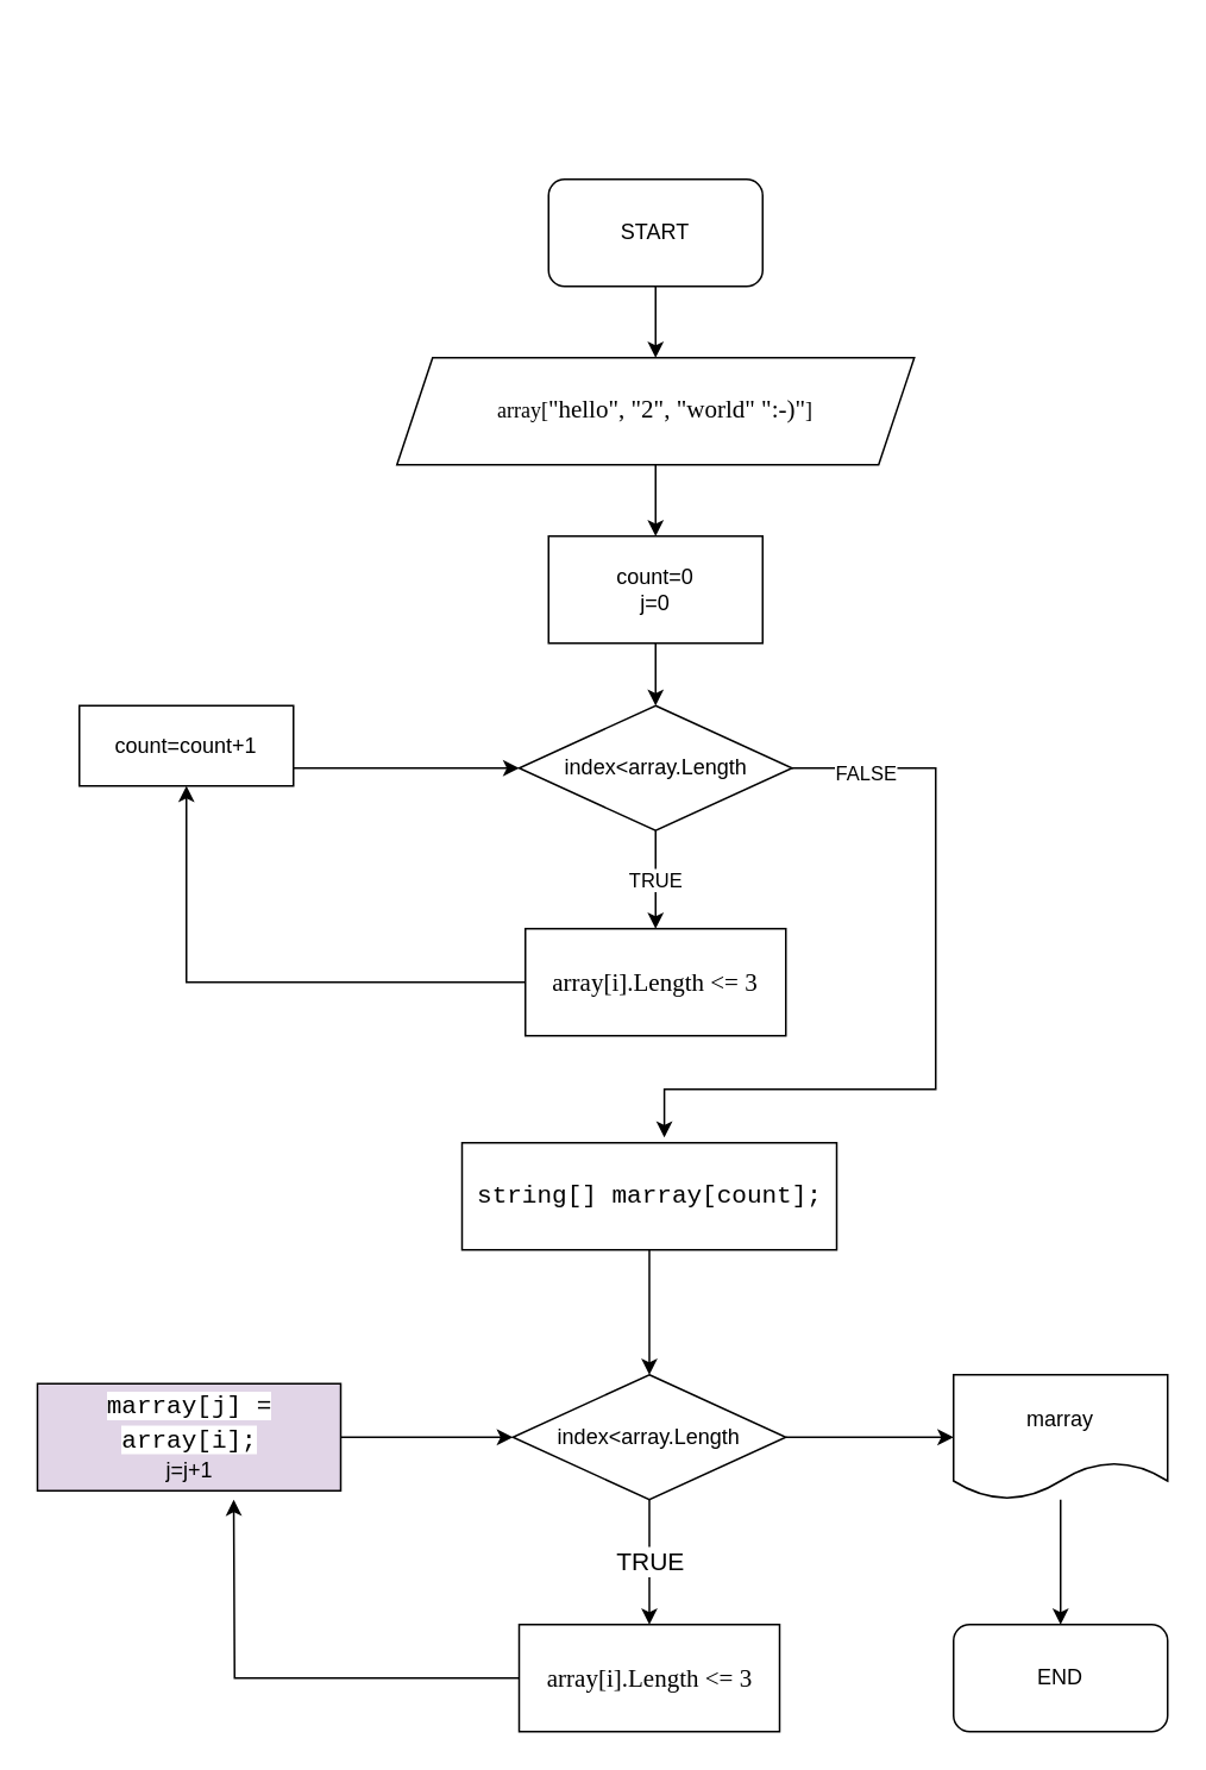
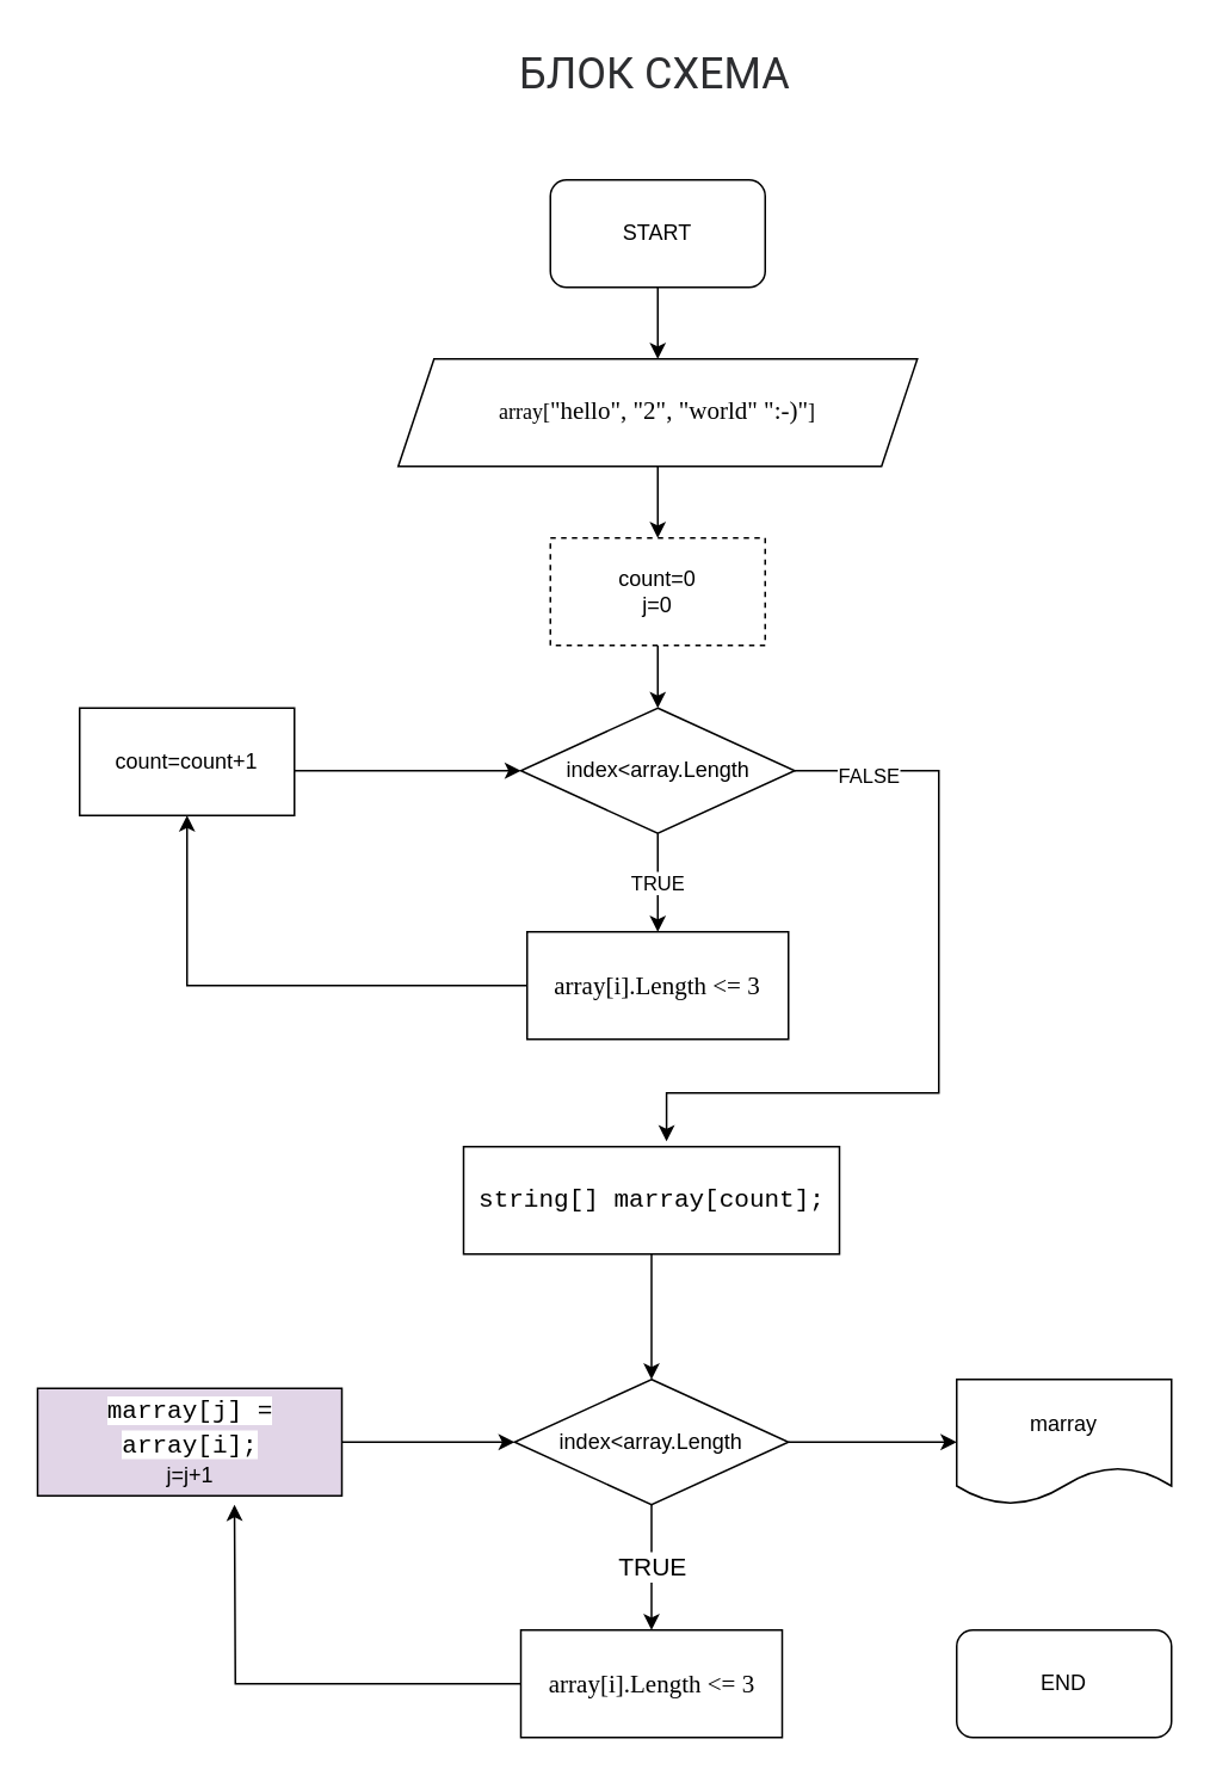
+ <mxCell id="18" value="&lt;font style=&quot;font-size: 24px;&quot; face=&quot;Roboto, San Francisco, Helvetica Neue, Helvetica, Arial&quot; color=&quot;#2c2d30&quot;&gt;&lt;span style=&quot;background-color: rgb(255, 255, 255);&quot;&gt;БЛОК СХЕМА&lt;/span&gt;&lt;/font&gt;" style="text;whiteSpace=wrap;html=1;" vertex="1" parent="1"><mxGeometry x="288.25" y="20" width="157.5" height="40" as="geometry" /></mxCell>
- <mxCell id="7" value="count=0&lt;br&gt;j=0" style="rounded=0;whiteSpace=wrap;html=1;" vertex="1" parent="1"><mxGeometry x="307" y="300" width="120" height="60" as="geometry" /></mxCell>
+ <mxCell id="7" value="count=0&lt;br&gt;j=0" style="rounded=0;whiteSpace=wrap;html=1;dashed=1;" vertex="1" parent="1"><mxGeometry x="307" y="300" width="120" height="60" as="geometry" /></mxCell>
- <mxCell id="15" value="count=count+1" style="rounded=0;whiteSpace=wrap;html=1;" vertex="1" parent="1"><mxGeometry x="44" y="395" width="120" height="45" as="geometry" /></mxCell>
+ <mxCell id="15" value="count=count+1" style="rounded=0;whiteSpace=wrap;html=1;" vertex="1" parent="1"><mxGeometry x="44" y="395" width="120" height="60" as="geometry" /></mxCell>
- <mxCell id="12" value="" style="edgeStyle=orthogonalEdgeStyle;rounded=0;orthogonalLoop=1;jettySize=auto;html=1;" edge="1" parent="1" source="13" target="19"><mxGeometry relative="1" as="geometry" /></mxCell>
